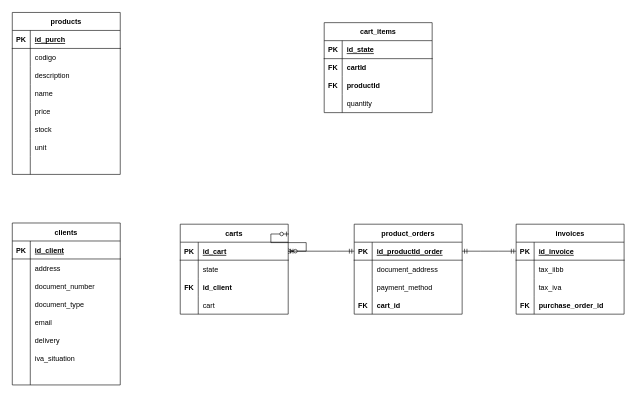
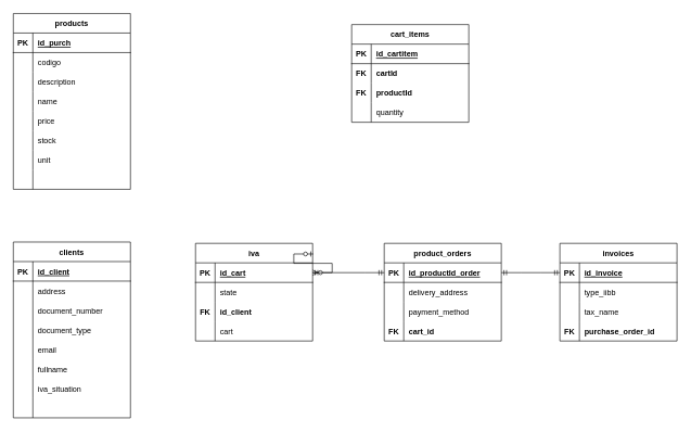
- <mxCell id="68" value="id_state" style="shape=partialRectangle;connectable=0;fillColor=none;top=0;left=0;bottom=0;right=0;align=left;spacingLeft=6;fontStyle=5;overflow=hidden;" parent="66" vertex="1"><mxGeometry x="30" width="150" height="30" as="geometry"><mxRectangle width="150" height="30" as="alternateBounds" /></mxGeometry></mxCell>
+ <mxCell id="68" value="id_cartitem" style="shape=partialRectangle;connectable=0;fillColor=none;top=0;left=0;bottom=0;right=0;align=left;spacingLeft=6;fontStyle=5;overflow=hidden;" parent="66" vertex="1"><mxGeometry x="30" width="150" height="30" as="geometry"><mxRectangle width="150" height="30" as="alternateBounds" /></mxGeometry></mxCell>
- <mxCell id="52" value="carts" style="shape=table;startSize=30;container=1;collapsible=1;childLayout=tableLayout;fixedRows=1;rowLines=0;fontStyle=1;align=center;resizeLast=1;" parent="1" vertex="1"><mxGeometry x="300" y="373" width="180" height="150" as="geometry" /></mxCell>
+ <mxCell id="52" value="iva" style="shape=table;startSize=30;container=1;collapsible=1;childLayout=tableLayout;fixedRows=1;rowLines=0;fontStyle=1;align=center;resizeLast=1;" parent="1" vertex="1"><mxGeometry x="300" y="373" width="180" height="150" as="geometry" /></mxCell>
- <mxCell id="84" value="document_address" style="shape=partialRectangle;connectable=0;fillColor=none;top=0;left=0;bottom=0;right=0;align=left;spacingLeft=6;overflow=hidden;" parent="82" vertex="1"><mxGeometry x="30" width="150" height="30" as="geometry"><mxRectangle width="150" height="30" as="alternateBounds" /></mxGeometry></mxCell>
+ <mxCell id="84" value="delivery_address" style="shape=partialRectangle;connectable=0;fillColor=none;top=0;left=0;bottom=0;right=0;align=left;spacingLeft=6;overflow=hidden;" parent="82" vertex="1"><mxGeometry x="30" width="150" height="30" as="geometry"><mxRectangle width="150" height="30" as="alternateBounds" /></mxGeometry></mxCell>
- <mxCell id="97" value="tax_iibb" style="shape=partialRectangle;connectable=0;fillColor=none;top=0;left=0;bottom=0;right=0;align=left;spacingLeft=6;overflow=hidden;" parent="95" vertex="1"><mxGeometry x="30" width="150" height="30" as="geometry"><mxRectangle width="150" height="30" as="alternateBounds" /></mxGeometry></mxCell>
+ <mxCell id="97" value="type_iibb" style="shape=partialRectangle;connectable=0;fillColor=none;top=0;left=0;bottom=0;right=0;align=left;spacingLeft=6;overflow=hidden;" parent="95" vertex="1"><mxGeometry x="30" width="150" height="30" as="geometry"><mxRectangle width="150" height="30" as="alternateBounds" /></mxGeometry></mxCell>
- <mxCell id="100" value="tax_iva" style="shape=partialRectangle;connectable=0;fillColor=none;top=0;left=0;bottom=0;right=0;align=left;spacingLeft=6;overflow=hidden;" parent="98" vertex="1"><mxGeometry x="30" width="150" height="30" as="geometry"><mxRectangle width="150" height="30" as="alternateBounds" /></mxGeometry></mxCell>
+ <mxCell id="100" value="tax_name" style="shape=partialRectangle;connectable=0;fillColor=none;top=0;left=0;bottom=0;right=0;align=left;spacingLeft=6;overflow=hidden;" parent="98" vertex="1"><mxGeometry x="30" width="150" height="30" as="geometry"><mxRectangle width="150" height="30" as="alternateBounds" /></mxGeometry></mxCell>
- <mxCell id="45" value="delivery" style="shape=partialRectangle;connectable=0;fillColor=none;top=0;left=0;bottom=0;right=0;align=left;spacingLeft=6;overflow=hidden;" parent="43" vertex="1"><mxGeometry x="30" width="150" height="30" as="geometry"><mxRectangle width="150" height="30" as="alternateBounds" /></mxGeometry></mxCell>
+ <mxCell id="45" value="fullname" style="shape=partialRectangle;connectable=0;fillColor=none;top=0;left=0;bottom=0;right=0;align=left;spacingLeft=6;overflow=hidden;" parent="43" vertex="1"><mxGeometry x="30" width="150" height="30" as="geometry"><mxRectangle width="150" height="30" as="alternateBounds" /></mxGeometry></mxCell>
